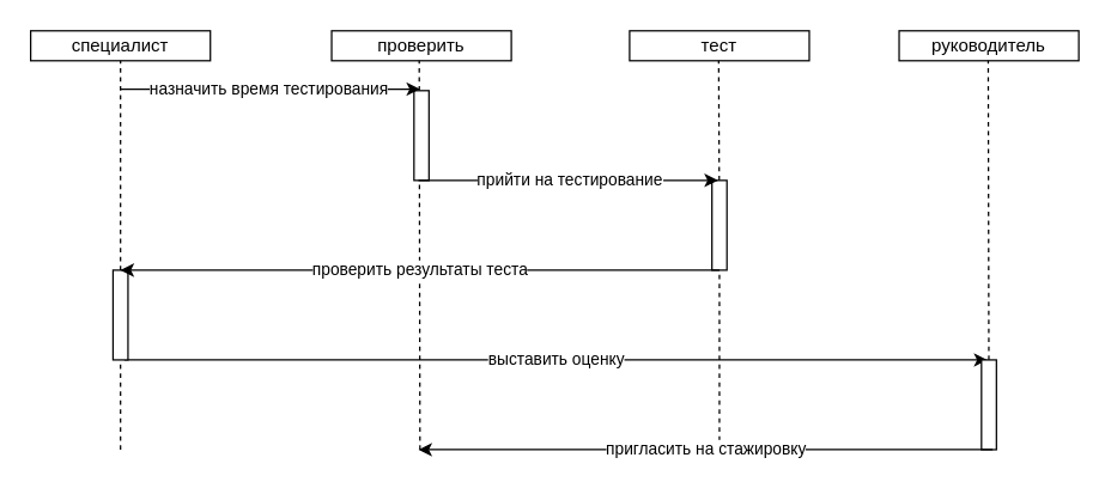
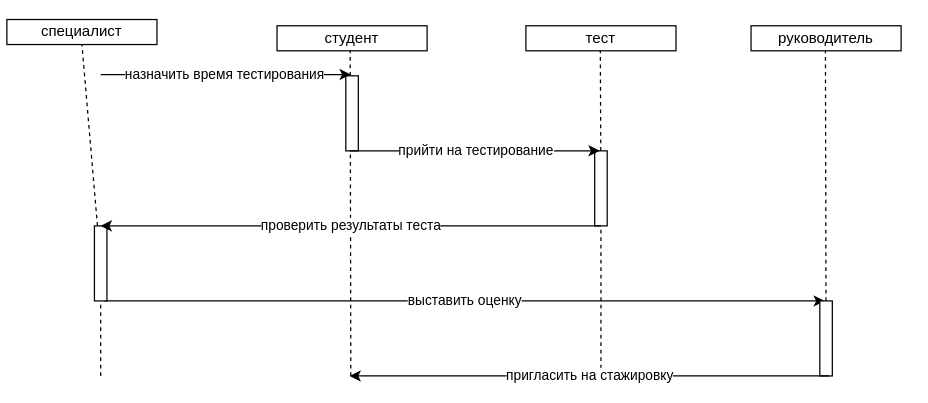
- <mxCell id="2" value="специалист" style="rounded=0;whiteSpace=wrap;html=1;" parent="1" vertex="1"><mxGeometry x="20" y="20" width="120" height="20" as="geometry" /></mxCell>
+ <mxCell id="2" value="специалист" style="rounded=0;whiteSpace=wrap;html=1;" parent="1" vertex="1"><mxGeometry x="5" y="15" width="120" height="20" as="geometry" /></mxCell>
- <mxCell id="3" value="проверить" style="rounded=0;whiteSpace=wrap;html=1;" parent="1" vertex="1"><mxGeometry x="221" y="20" width="120" height="20" as="geometry" /></mxCell>
+ <mxCell id="3" value="студент" style="rounded=0;whiteSpace=wrap;html=1;" parent="1" vertex="1"><mxGeometry x="221" y="20" width="120" height="20" as="geometry" /></mxCell>
